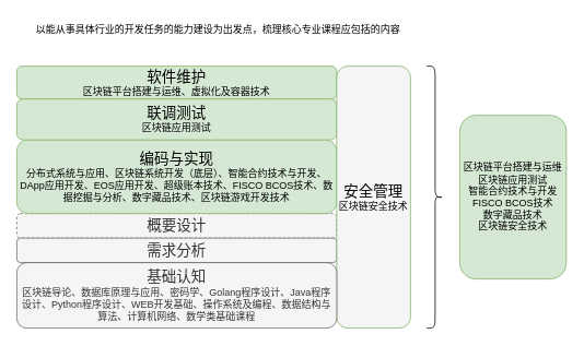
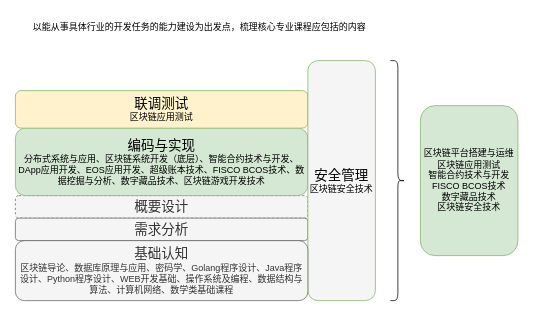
- <mxCell id="6" value="&lt;font style=&quot;font-size: 18px;&quot;&gt;软件维护&lt;br&gt;&lt;/font&gt;区块链平台搭建与运维、虚拟化及容器技术" style="rounded=1;whiteSpace=wrap;html=1;fillColor=#d5e8d4;strokeColor=#82b366;" vertex="1" parent="1"><mxGeometry x="20" y="80" width="390" height="40" as="geometry" /></mxCell>
- <mxCell id="5" value="&lt;font style=&quot;font-size: 18px;&quot;&gt;联调测试&lt;br&gt;&lt;/font&gt;区块链应用测试" style="rounded=1;whiteSpace=wrap;html=1;fillColor=#d5e8d4;strokeColor=#82b366;" vertex="1" parent="1"><mxGeometry x="20" y="120" width="390" height="50" as="geometry" /></mxCell>
+ <mxCell id="5" value="&lt;font style=&quot;font-size: 18px;&quot;&gt;联调测试&lt;br&gt;&lt;/font&gt;区块链应用测试" style="rounded=1;whiteSpace=wrap;html=1;fillColor=#fff2cc;strokeColor=#82b366;" vertex="1" parent="1"><mxGeometry x="20" y="120" width="390" height="50" as="geometry" /></mxCell>
